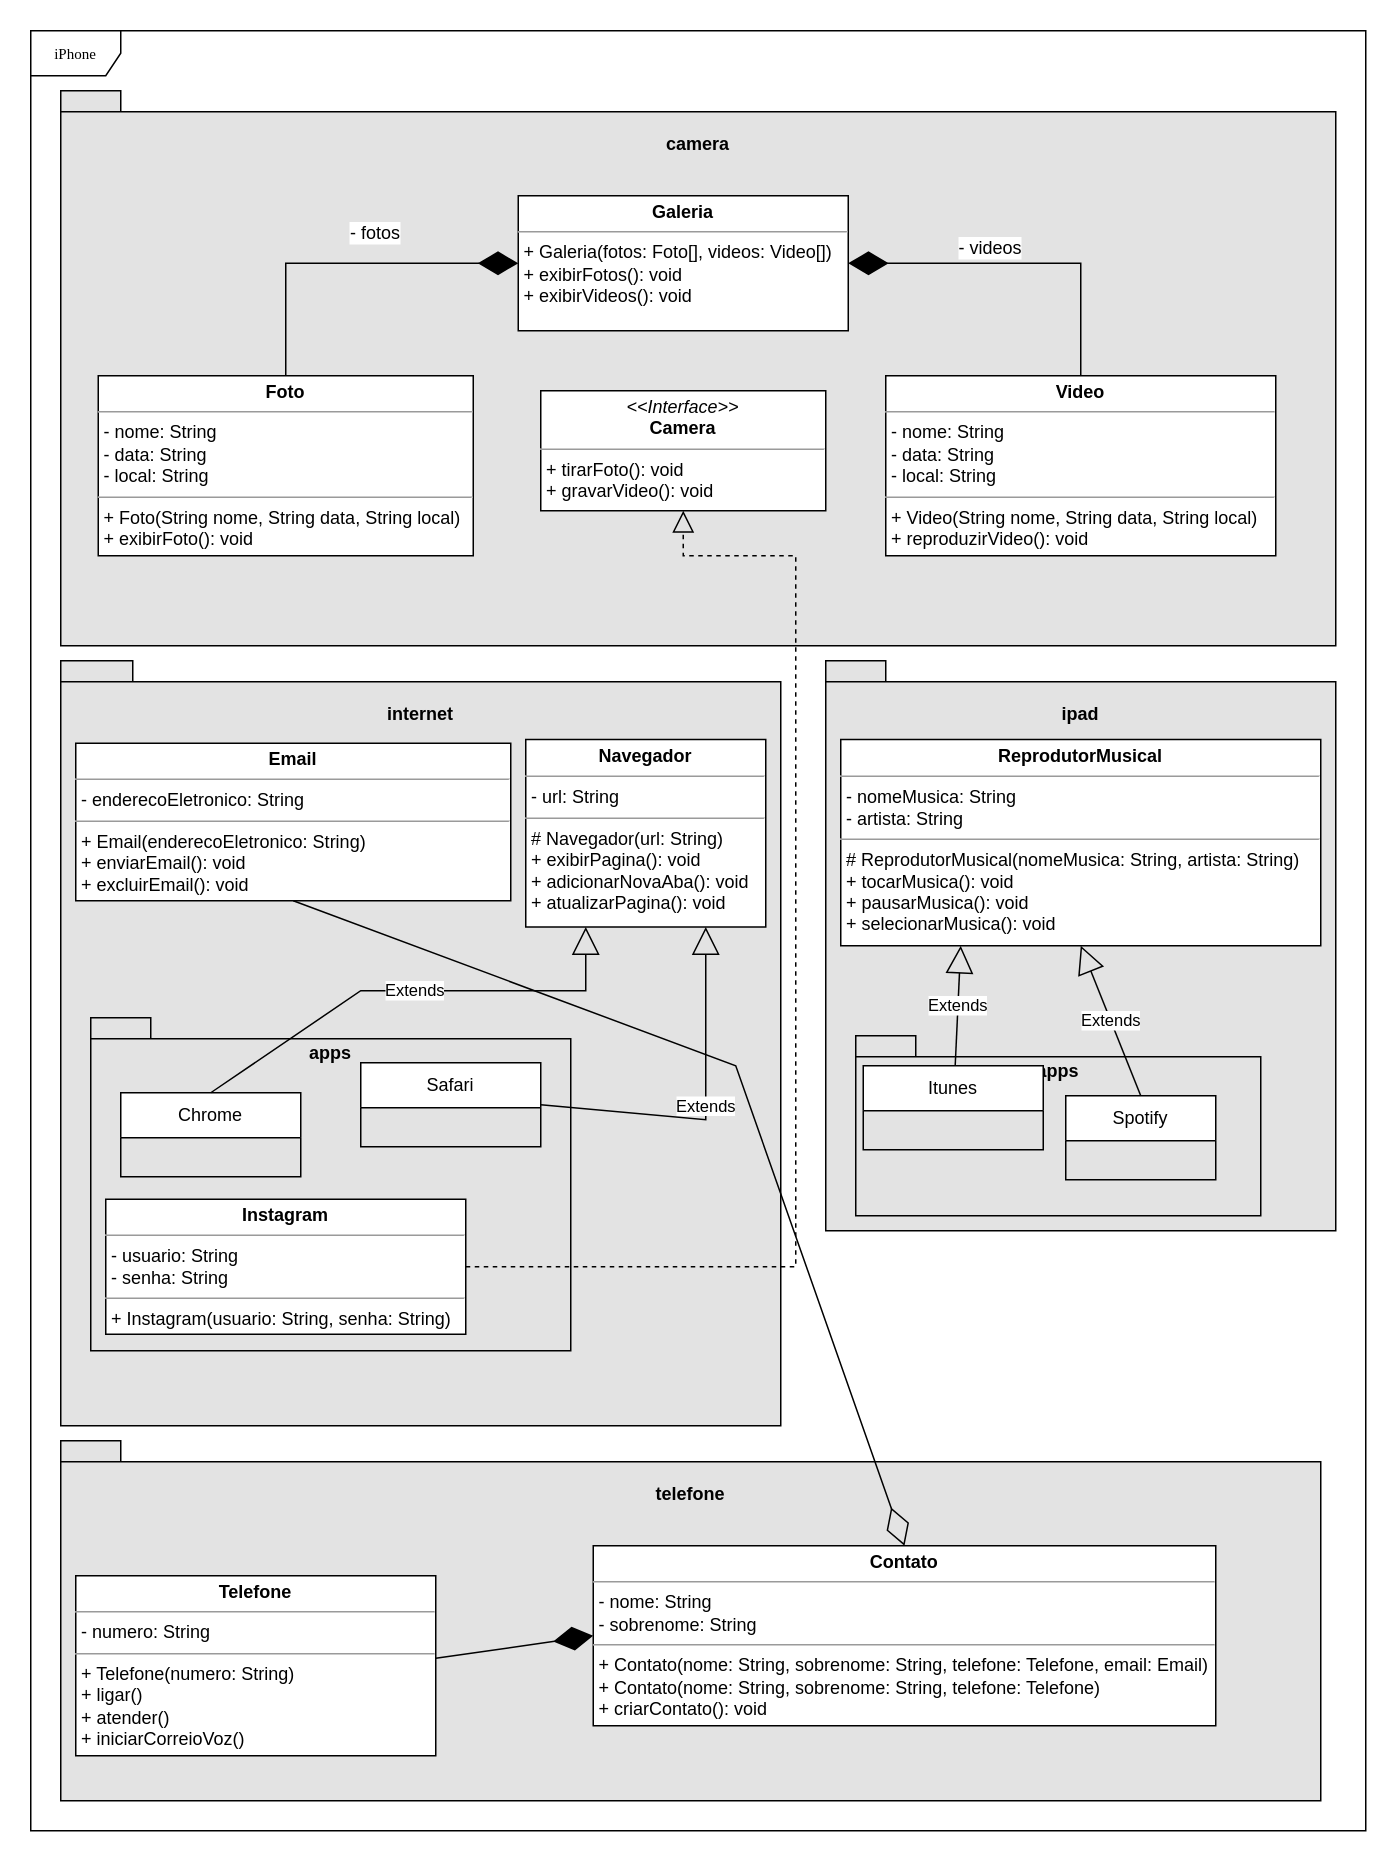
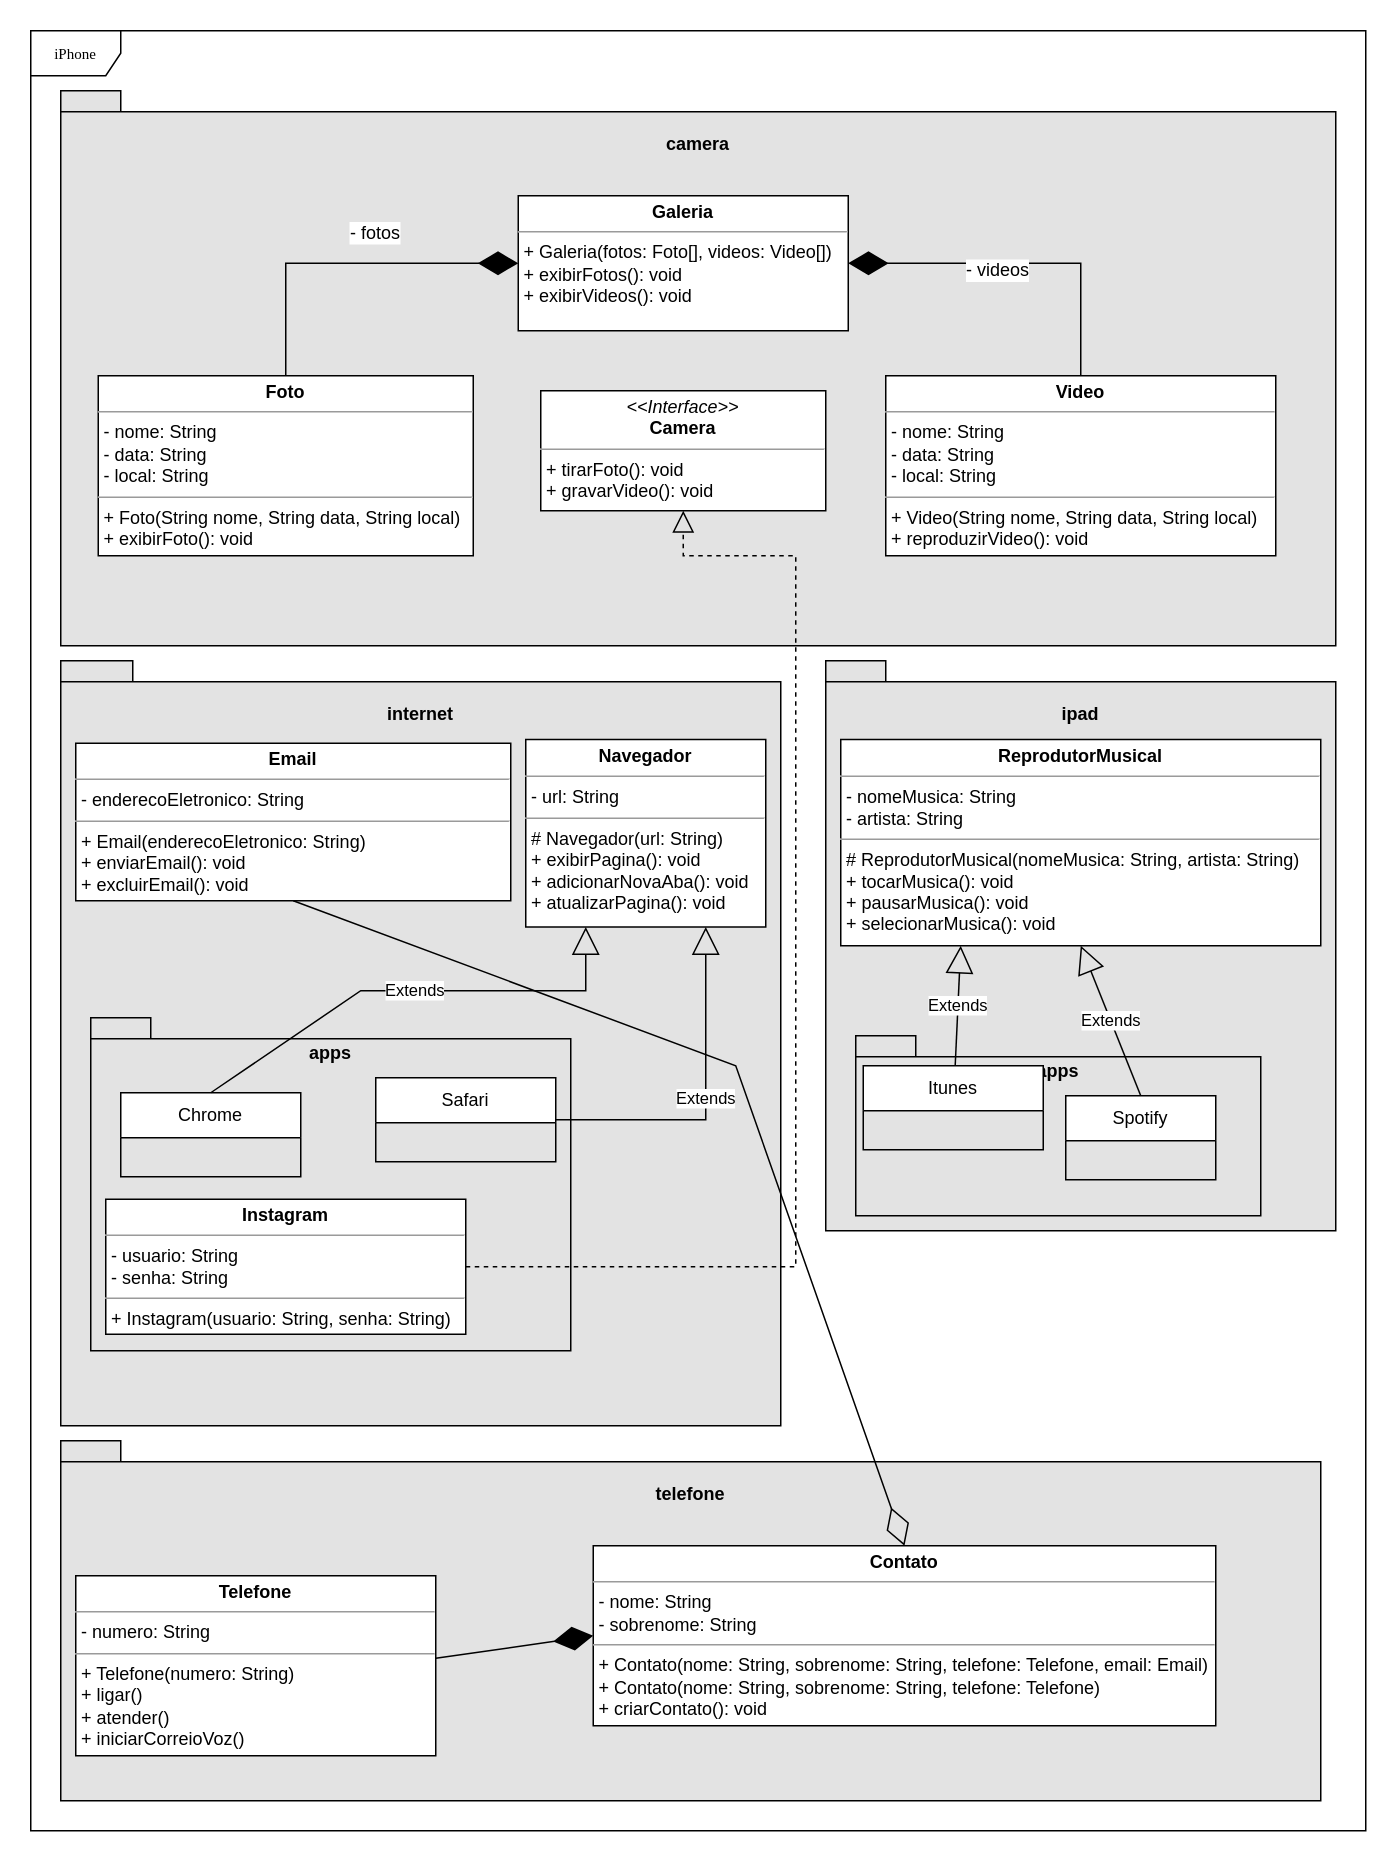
- <mxCell id="26" value="- videos" style="text;html=1;strokeColor=none;fillColor=none;align=center;verticalAlign=middle;whiteSpace=wrap;rounded=0;labelBackgroundColor=default;" vertex="1" parent="1"><mxGeometry x="630" y="150" width="60" height="30" as="geometry" /></mxCell>
+ <mxCell id="26" value="- videos" style="text;html=1;strokeColor=none;fillColor=none;align=center;verticalAlign=middle;whiteSpace=wrap;rounded=0;labelBackgroundColor=default;" vertex="1" parent="1"><mxGeometry x="635" y="165" width="60" height="30" as="geometry" /></mxCell>
- <mxCell id="8" value="Safari" style="swimlane;fontStyle=0;childLayout=stackLayout;horizontal=1;startSize=30;fillColor=default;horizontalStack=0;resizeParent=1;resizeParentMax=0;resizeLast=0;collapsible=1;marginBottom=0;whiteSpace=wrap;html=1;" vertex="1" parent="1"><mxGeometry x="240" y="708" width="120" height="56" as="geometry" /></mxCell>
+ <mxCell id="8" value="Safari" style="swimlane;fontStyle=0;childLayout=stackLayout;horizontal=1;startSize=30;fillColor=default;horizontalStack=0;resizeParent=1;resizeParentMax=0;resizeLast=0;collapsible=1;marginBottom=0;whiteSpace=wrap;html=1;" vertex="1" parent="1"><mxGeometry x="250" y="718" width="120" height="56" as="geometry" /></mxCell>
